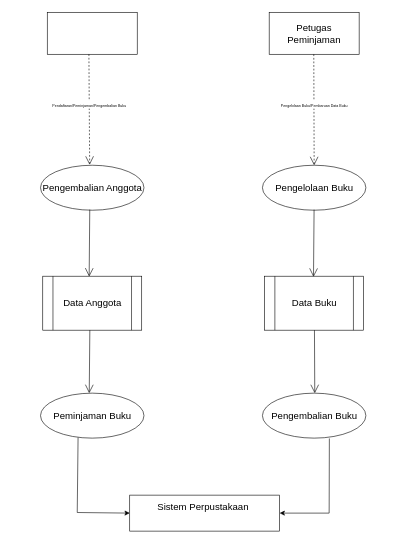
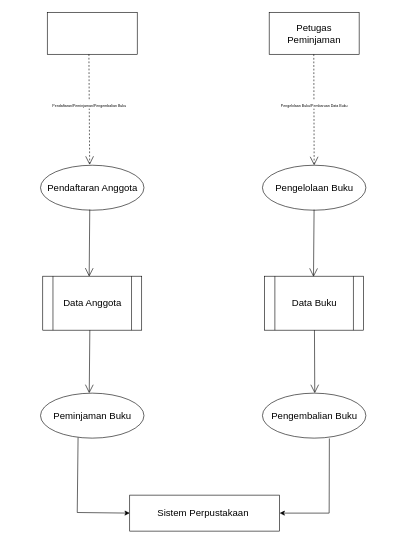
- <mxCell id="3" value="Pengembalian Anggota" style="text;strokeColor=none;fillColor=none;html=1;align=center;verticalAlign=middle;whiteSpace=wrap;rounded=0;fontSize=16;" vertex="1" parent="1"><mxGeometry x="20.5" y="297.5" width="265" height="30" as="geometry" /></mxCell>
+ <mxCell id="3" value="Pendaftaran Anggota" style="text;strokeColor=none;fillColor=none;html=1;align=center;verticalAlign=middle;whiteSpace=wrap;rounded=0;fontSize=16;" vertex="1" parent="1"><mxGeometry x="20.5" y="297.5" width="265" height="30" as="geometry" /></mxCell>
- <mxCell id="22" value="Sistem Perpustakaan" style="text;strokeColor=none;fillColor=none;html=1;align=center;verticalAlign=middle;whiteSpace=wrap;rounded=0;fontSize=16;" vertex="1" parent="1"><mxGeometry x="228" y="830" width="220" height="30" as="geometry" /></mxCell>
+ <mxCell id="22" value="Sistem Perpustakaan" style="text;strokeColor=none;fillColor=none;html=1;align=center;verticalAlign=middle;whiteSpace=wrap;rounded=0;fontSize=16;" vertex="1" parent="1"><mxGeometry x="228" y="840" width="220" height="30" as="geometry" /></mxCell>
